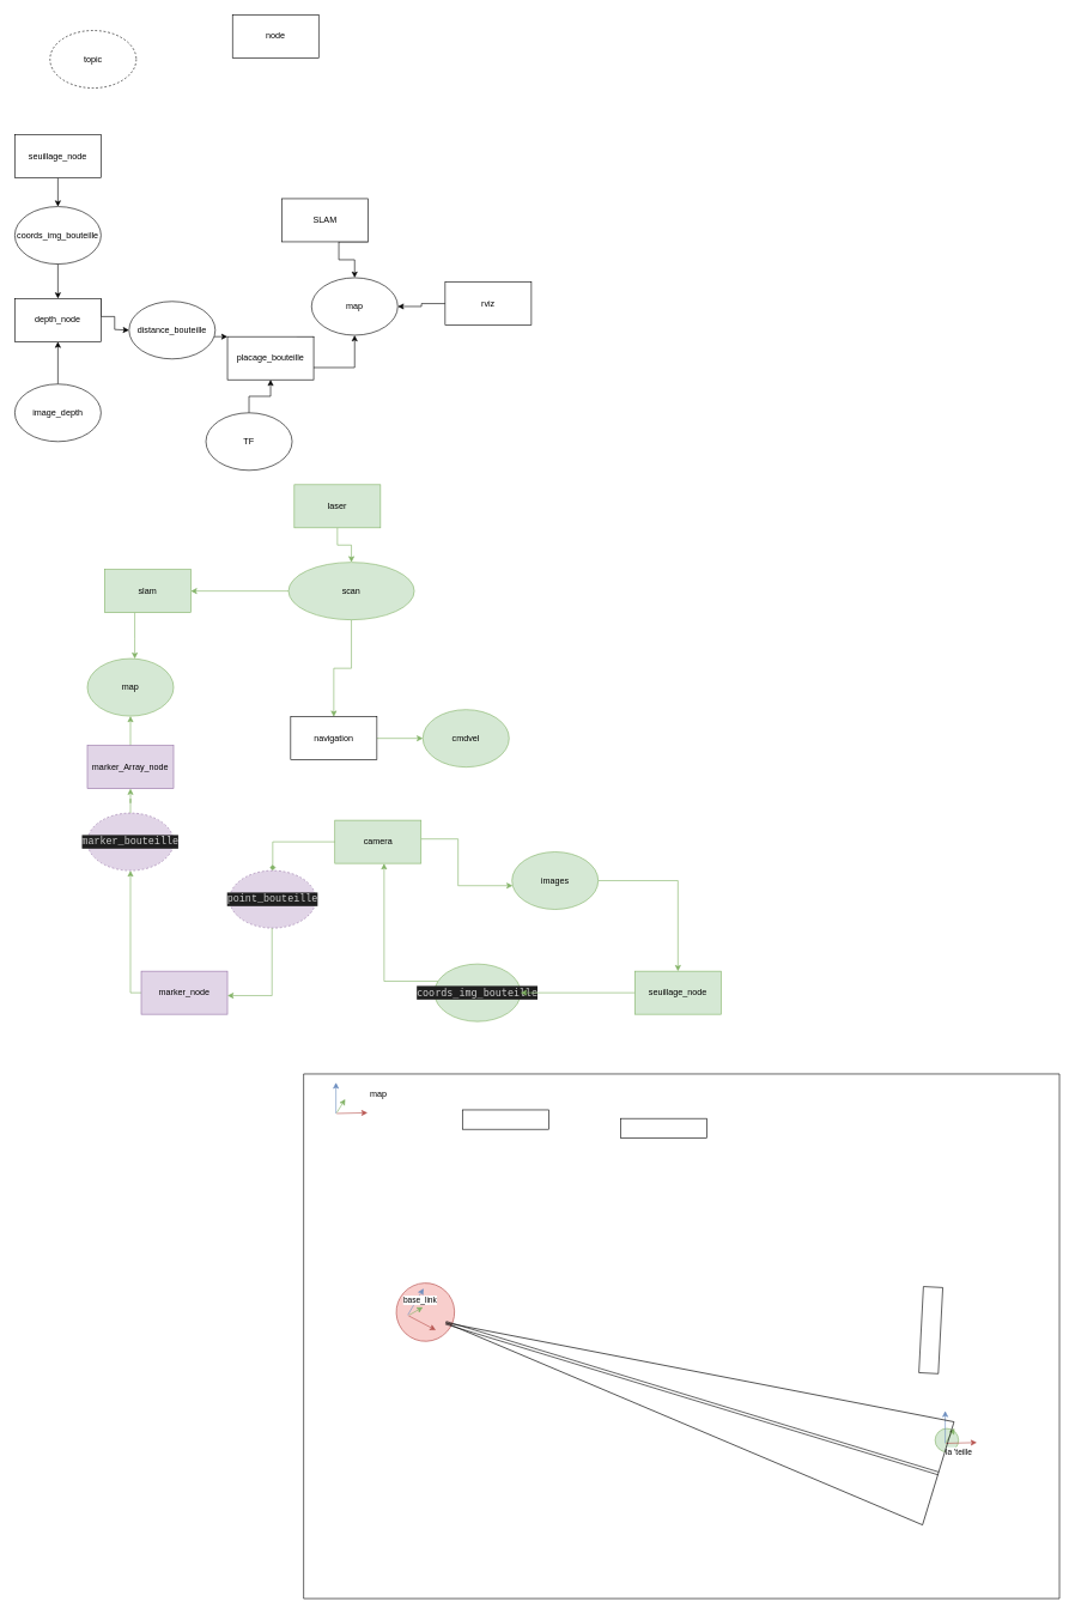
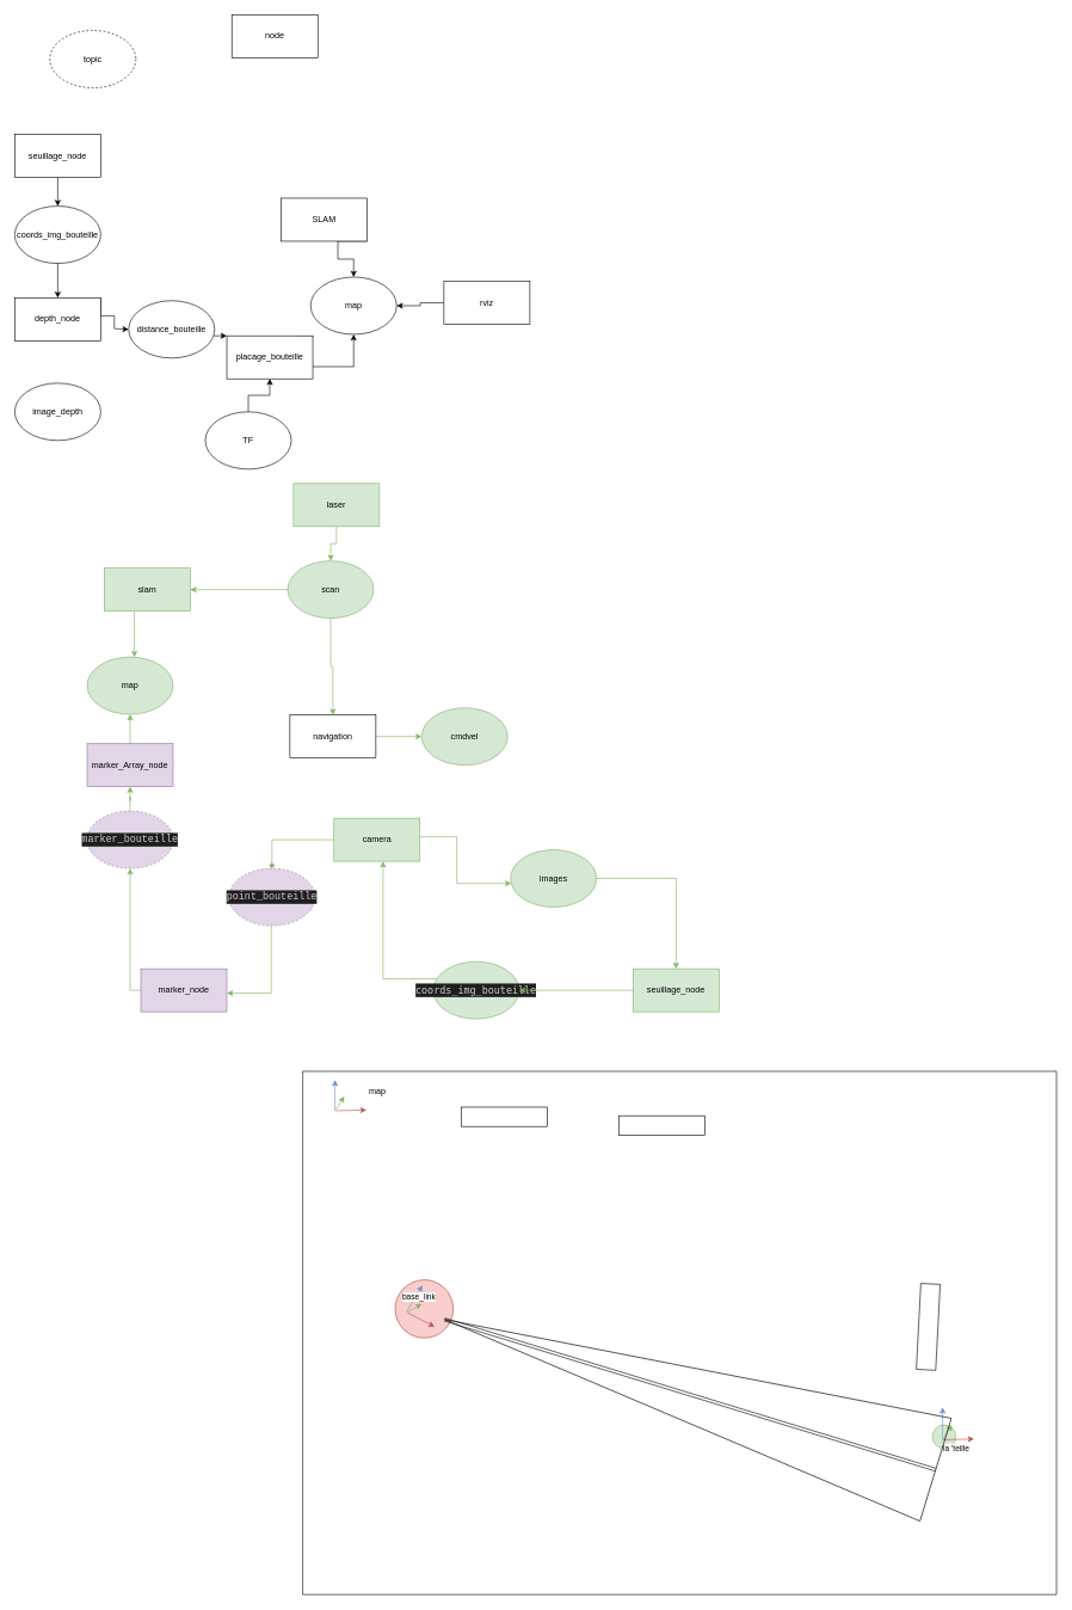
- <mxCell id="21" style="edgeStyle=orthogonalEdgeStyle;rounded=0;orthogonalLoop=1;jettySize=auto;html=1;" parent="1" source="22" target="5" edge="1"><mxGeometry relative="1" as="geometry" /></mxCell>
- <mxCell id="42" value="scan" style="ellipse;whiteSpace=wrap;html=1;fillColor=#d5e8d4;strokeColor=#82b366;" parent="1" vertex="1"><mxGeometry x="401" y="782" width="175" height="80" as="geometry" /></mxCell>
+ <mxCell id="42" value="scan" style="ellipse;whiteSpace=wrap;html=1;fillColor=#d5e8d4;strokeColor=#82b366;" parent="1" vertex="1"><mxGeometry x="401" y="782" width="120" height="80" as="geometry" /></mxCell>
